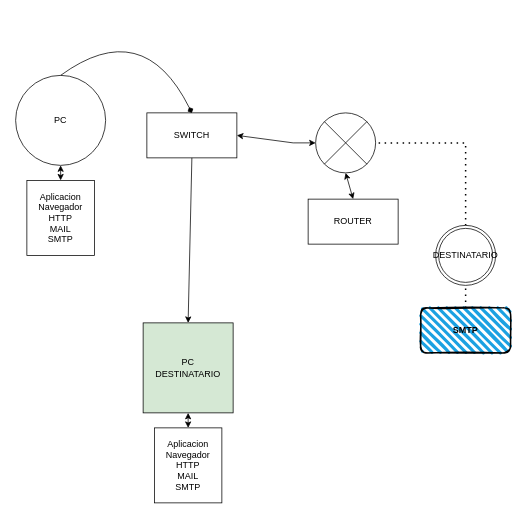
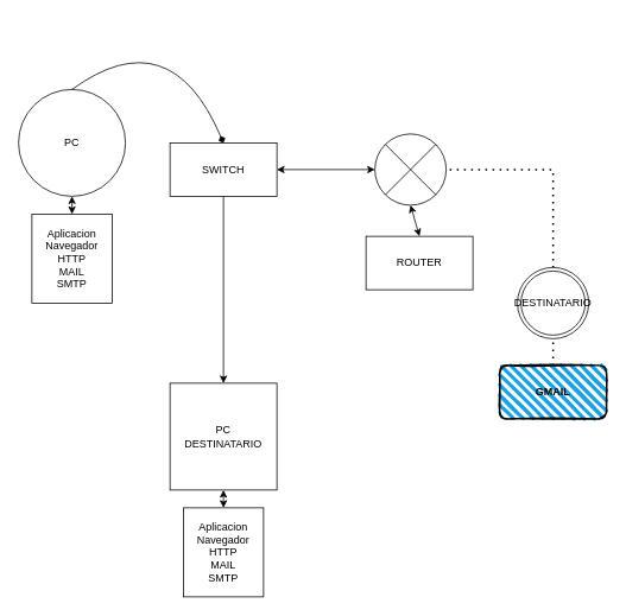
- <mxCell id="2" value="SWITCH" style="rounded=0;whiteSpace=wrap;html=1;" vertex="1" parent="1"><mxGeometry x="195" y="150" width="120" height="60" as="geometry" /></mxCell>
+ <mxCell id="2" value="SWITCH" style="rounded=0;whiteSpace=wrap;html=1;" vertex="1" parent="1"><mxGeometry x="190" y="160" width="120" height="60" as="geometry" /></mxCell>
- <mxCell id="15" value="&lt;b&gt;SMTP&lt;/b&gt;" style="rounded=1;whiteSpace=wrap;html=1;strokeWidth=2;fillWeight=4;hachureGap=8;hachureAngle=45;fillColor=#1ba1e2;sketch=1;" vertex="1" parent="1"><mxGeometry x="560" y="410" width="120" height="60" as="geometry" /></mxCell>
+ <mxCell id="15" value="&lt;b&gt;GMAIL&lt;/b&gt;" style="rounded=1;whiteSpace=wrap;html=1;strokeWidth=2;fillWeight=4;hachureGap=8;hachureAngle=45;fillColor=#1ba1e2;sketch=1;" vertex="1" parent="1"><mxGeometry x="560" y="410" width="120" height="60" as="geometry" /></mxCell>
- <mxCell id="17" value="PC&lt;br&gt;DESTINATARIO" style="whiteSpace=wrap;html=1;aspect=fixed;fillColor=#d5e8d4;" vertex="1" parent="1"><mxGeometry x="190" y="430" width="120" height="120" as="geometry" /></mxCell>
+ <mxCell id="17" value="PC&lt;br&gt;DESTINATARIO" style="whiteSpace=wrap;html=1;aspect=fixed;" vertex="1" parent="1"><mxGeometry x="190" y="430" width="120" height="120" as="geometry" /></mxCell>
